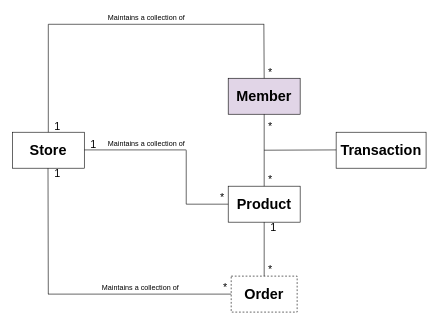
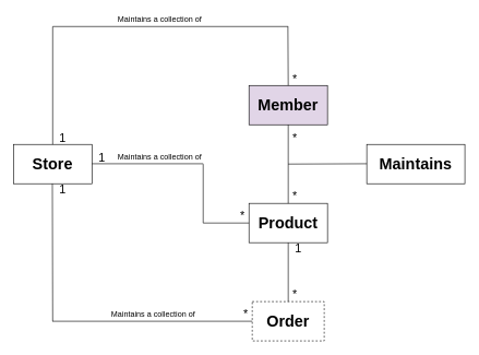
- <mxCell id="5" value="&lt;font style=&quot;font-size: 24px&quot;&gt;&lt;b&gt;Transaction&lt;/b&gt;&lt;/font&gt;" style="rounded=0;whiteSpace=wrap;html=1;" parent="1" vertex="1"><mxGeometry x="560" y="220" width="150" height="60" as="geometry" /></mxCell>
+ <mxCell id="5" value="&lt;font style=&quot;font-size: 24px&quot;&gt;&lt;b&gt;Maintains&lt;/b&gt;&lt;/font&gt;" style="rounded=0;whiteSpace=wrap;html=1;" parent="1" vertex="1"><mxGeometry x="560" y="220" width="150" height="60" as="geometry" /></mxCell>
